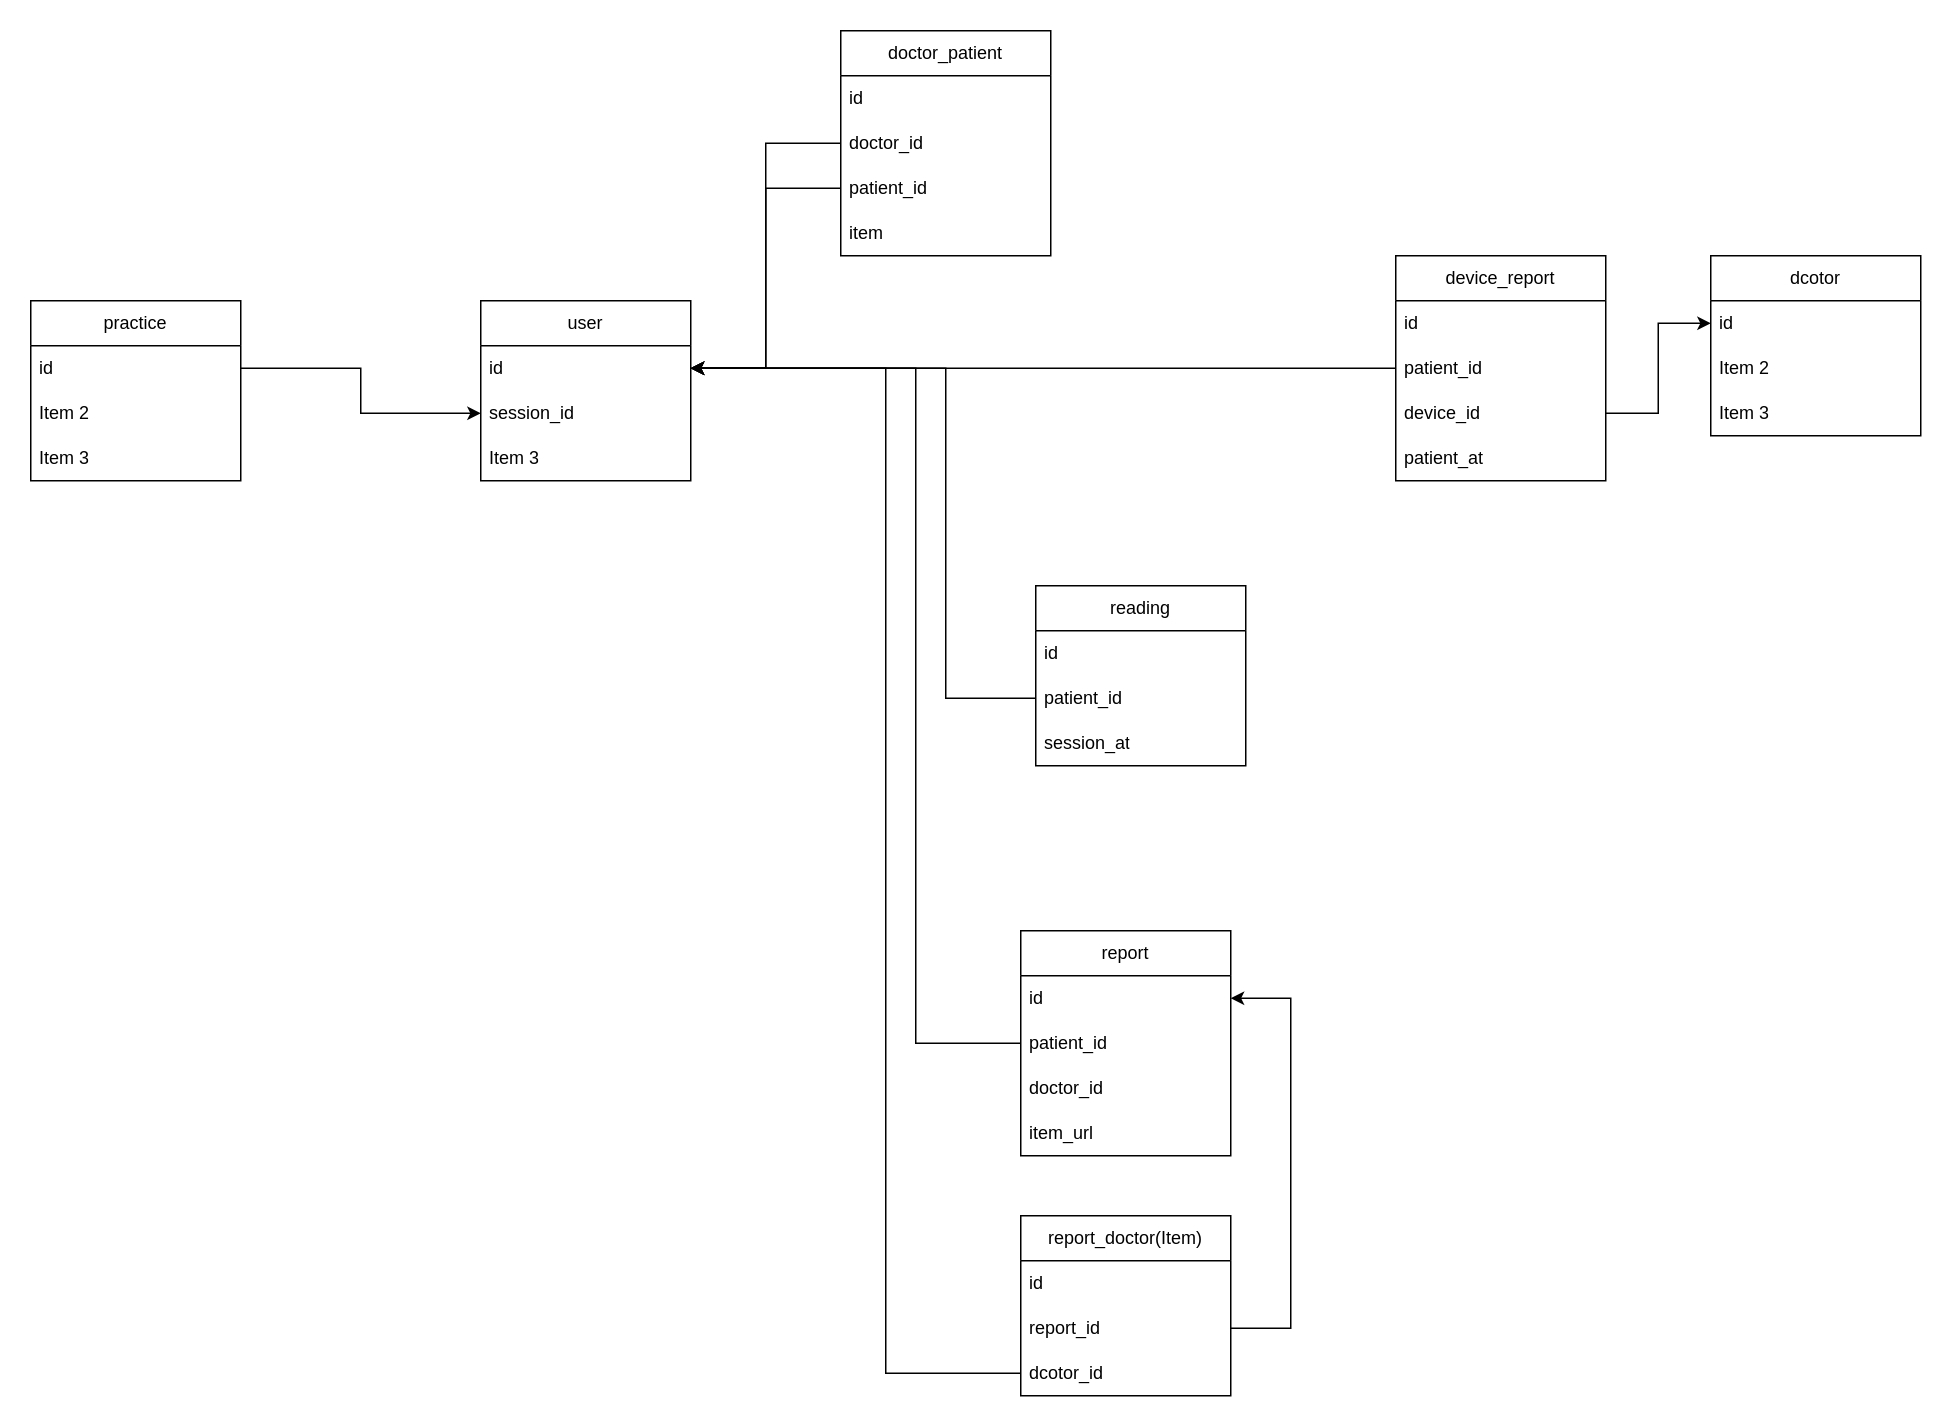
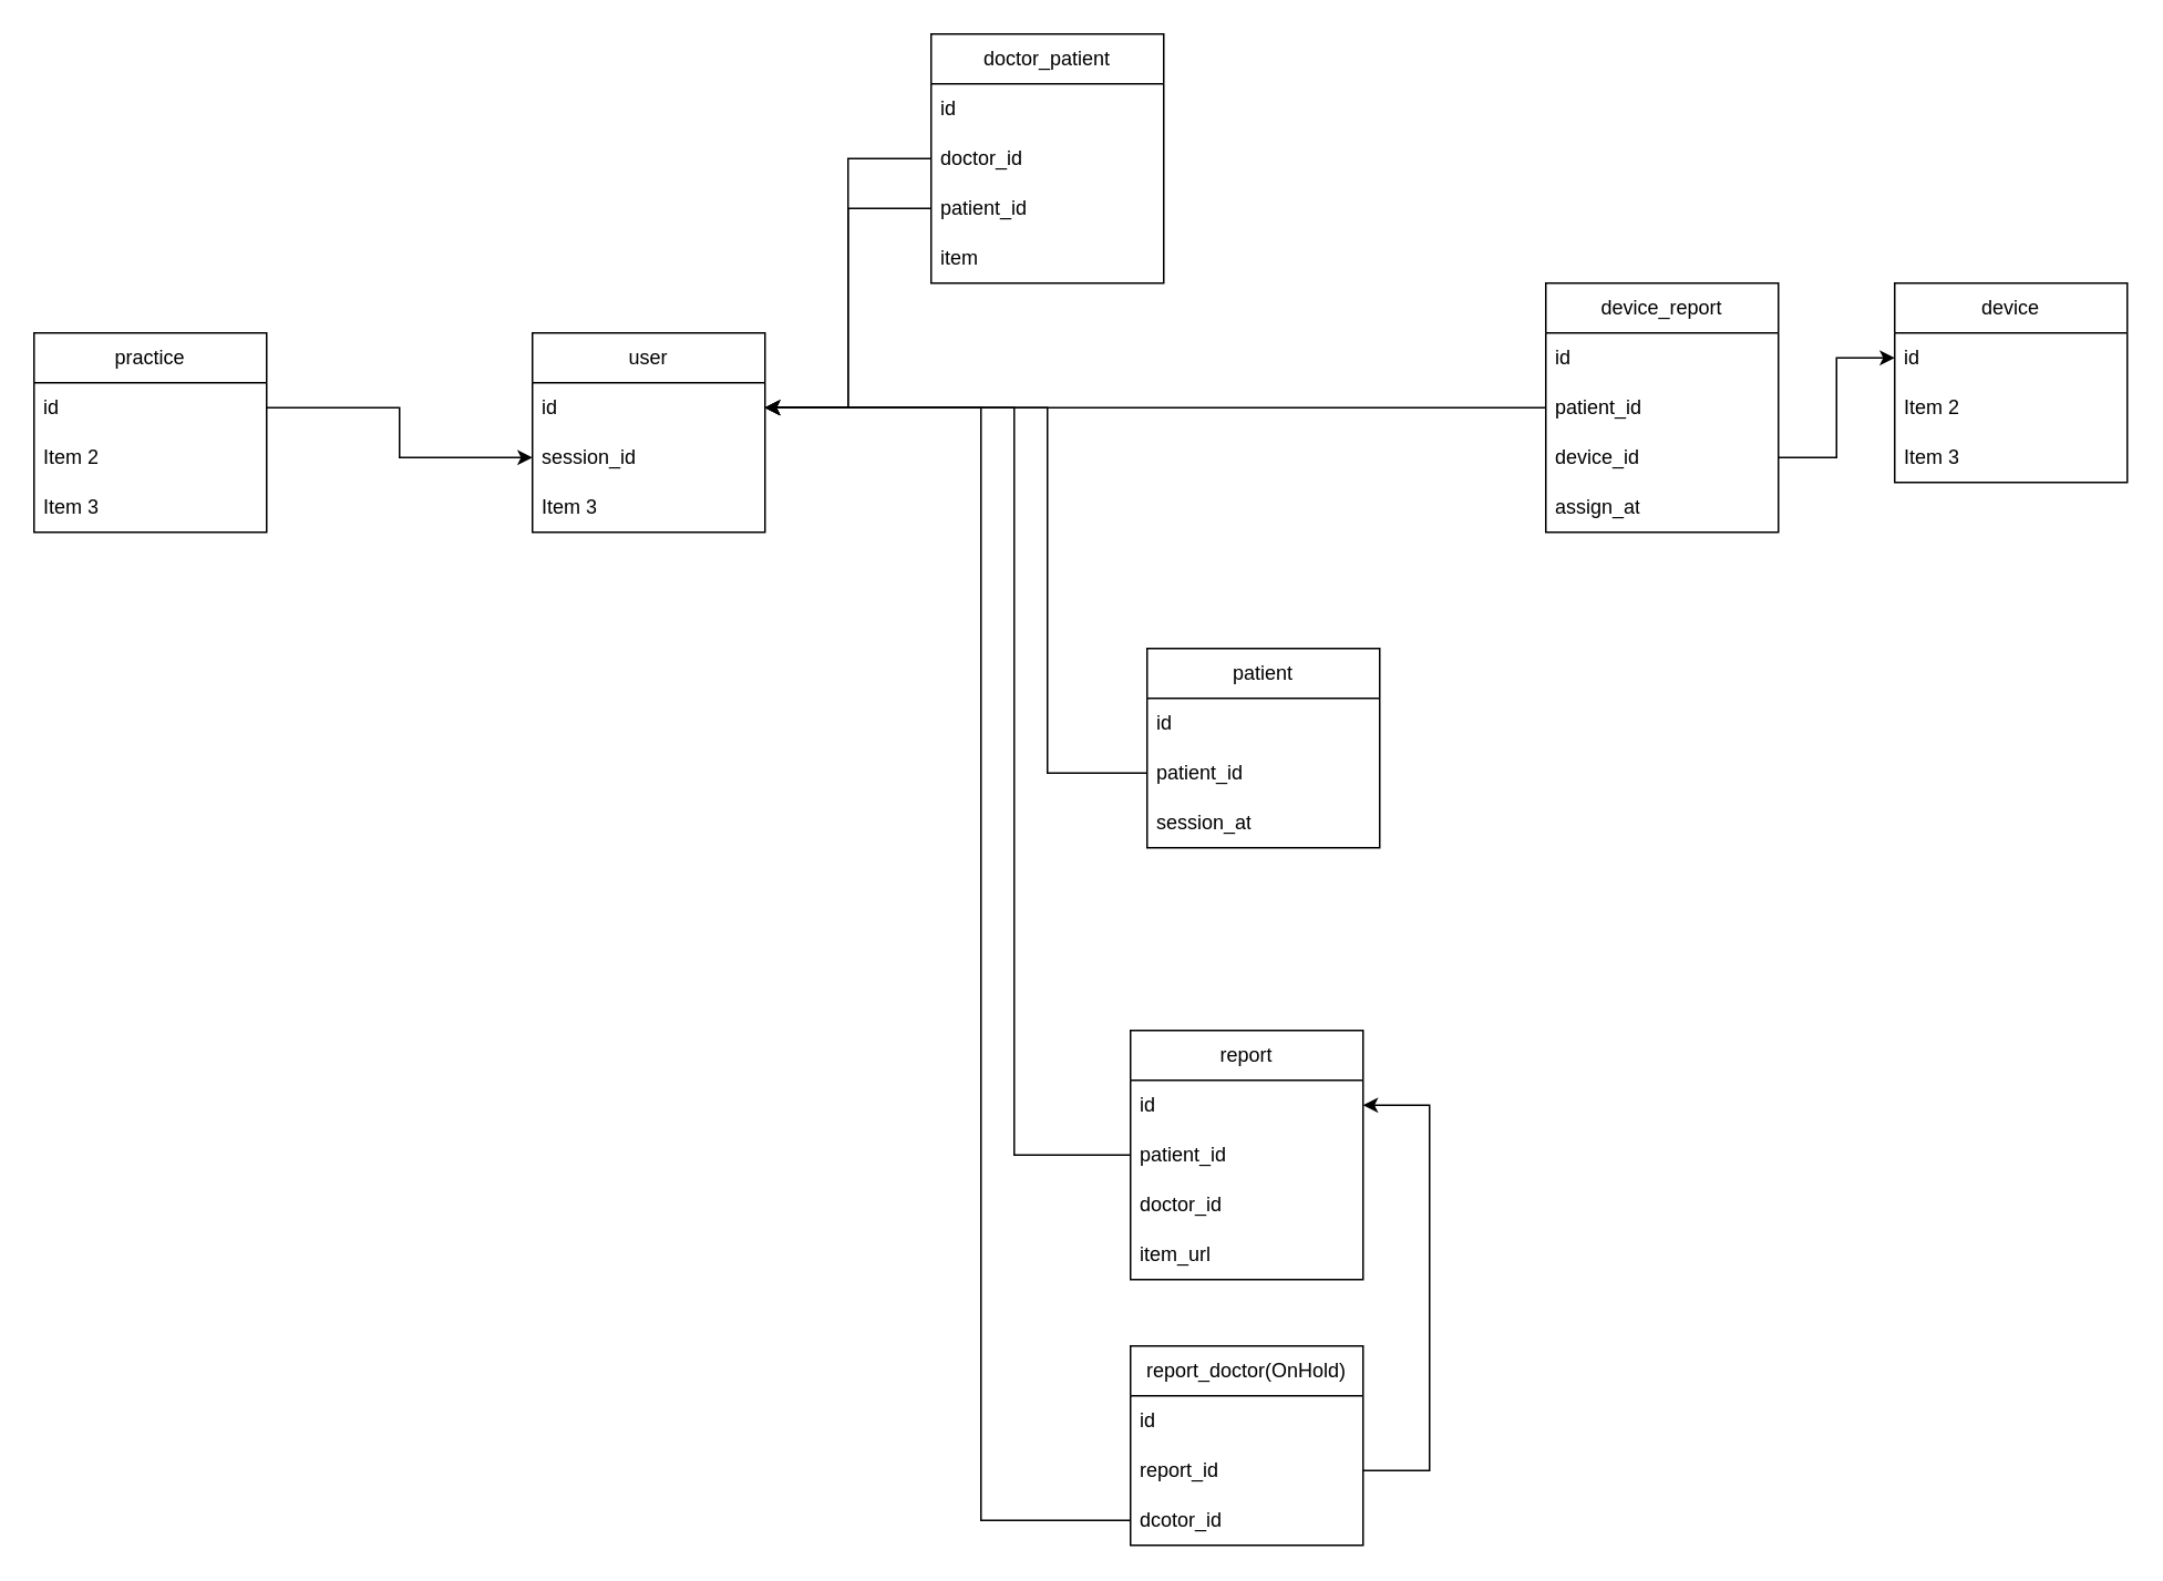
- <mxCell id="27" value="dcotor" style="swimlane;fontStyle=0;childLayout=stackLayout;horizontal=1;startSize=30;horizontalStack=0;resizeParent=1;resizeParentMax=0;resizeLast=0;collapsible=1;marginBottom=0;whiteSpace=wrap;html=1;" parent="1" vertex="1"><mxGeometry x="1140" y="170" width="140" height="120" as="geometry" /></mxCell>
+ <mxCell id="27" value="device" style="swimlane;fontStyle=0;childLayout=stackLayout;horizontal=1;startSize=30;horizontalStack=0;resizeParent=1;resizeParentMax=0;resizeLast=0;collapsible=1;marginBottom=0;whiteSpace=wrap;html=1;" parent="1" vertex="1"><mxGeometry x="1140" y="170" width="140" height="120" as="geometry" /></mxCell>
- <mxCell id="36" value="patient_at" style="text;strokeColor=none;fillColor=none;align=left;verticalAlign=middle;spacingLeft=4;spacingRight=4;overflow=hidden;points=[[0,0.5],[1,0.5]];portConstraint=eastwest;rotatable=0;whiteSpace=wrap;html=1;" parent="32" vertex="1"><mxGeometry y="120" width="140" height="30" as="geometry" /></mxCell>
+ <mxCell id="36" value="assign_at" style="text;strokeColor=none;fillColor=none;align=left;verticalAlign=middle;spacingLeft=4;spacingRight=4;overflow=hidden;points=[[0,0.5],[1,0.5]];portConstraint=eastwest;rotatable=0;whiteSpace=wrap;html=1;" parent="32" vertex="1"><mxGeometry y="120" width="140" height="30" as="geometry" /></mxCell>
- <mxCell id="18" value="reading" style="swimlane;fontStyle=0;childLayout=stackLayout;horizontal=1;startSize=30;horizontalStack=0;resizeParent=1;resizeParentMax=0;resizeLast=0;collapsible=1;marginBottom=0;whiteSpace=wrap;html=1;" parent="1" vertex="1"><mxGeometry x="690" y="390" width="140" height="120" as="geometry"><mxRectangle x="750" y="330" width="90" height="30" as="alternateBounds" /></mxGeometry></mxCell>
+ <mxCell id="18" value="patient" style="swimlane;fontStyle=0;childLayout=stackLayout;horizontal=1;startSize=30;horizontalStack=0;resizeParent=1;resizeParentMax=0;resizeLast=0;collapsible=1;marginBottom=0;whiteSpace=wrap;html=1;" parent="1" vertex="1"><mxGeometry x="690" y="390" width="140" height="120" as="geometry"><mxRectangle x="750" y="330" width="90" height="30" as="alternateBounds" /></mxGeometry></mxCell>
- <mxCell id="39" value="report_doctor(Item)" style="swimlane;fontStyle=0;childLayout=stackLayout;horizontal=1;startSize=30;horizontalStack=0;resizeParent=1;resizeParentMax=0;resizeLast=0;collapsible=1;marginBottom=0;whiteSpace=wrap;html=1;" parent="1" vertex="1"><mxGeometry x="680" y="810" width="140" height="120" as="geometry" /></mxCell>
+ <mxCell id="39" value="report_doctor(OnHold)" style="swimlane;fontStyle=0;childLayout=stackLayout;horizontal=1;startSize=30;horizontalStack=0;resizeParent=1;resizeParentMax=0;resizeLast=0;collapsible=1;marginBottom=0;whiteSpace=wrap;html=1;" parent="1" vertex="1"><mxGeometry x="680" y="810" width="140" height="120" as="geometry" /></mxCell>
